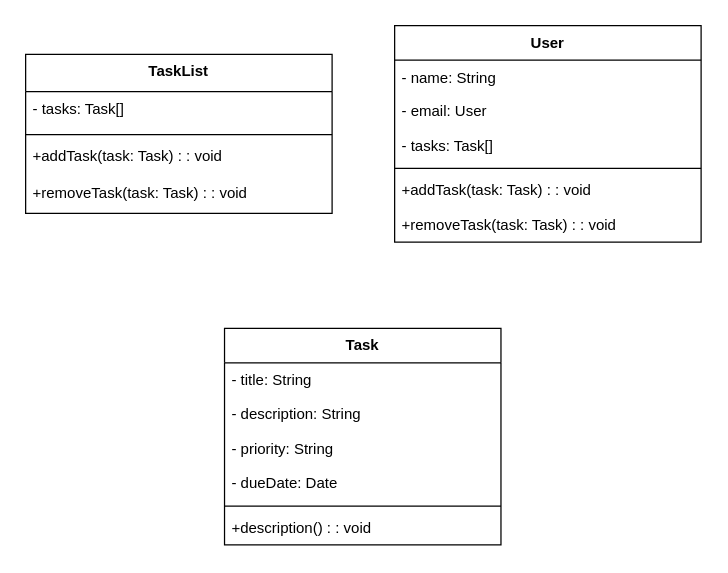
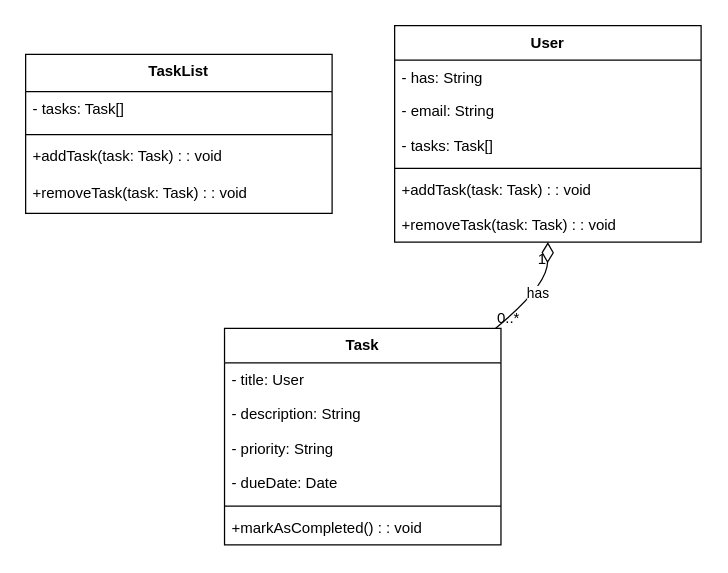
- <mxCell id="15" value="- name: String" style="text;strokeColor=none;fillColor=none;align=left;verticalAlign=top;spacingLeft=4;spacingRight=4;overflow=hidden;rotatable=0;points=[[0,0.5],[1,0.5]];portConstraint=eastwest;" vertex="1" parent="14"><mxGeometry y="28" width="245" height="28" as="geometry" /></mxCell>
+ <mxCell id="15" value="- has: String" style="text;strokeColor=none;fillColor=none;align=left;verticalAlign=top;spacingLeft=4;spacingRight=4;overflow=hidden;rotatable=0;points=[[0,0.5],[1,0.5]];portConstraint=eastwest;" vertex="1" parent="14"><mxGeometry y="28" width="245" height="28" as="geometry" /></mxCell>
- <mxCell id="16" value="- email: User" style="text;strokeColor=none;fillColor=none;align=left;verticalAlign=top;spacingLeft=4;spacingRight=4;overflow=hidden;rotatable=0;points=[[0,0.5],[1,0.5]];portConstraint=eastwest;" vertex="1" parent="14"><mxGeometry y="55" width="245" height="28" as="geometry" /></mxCell>
+ <mxCell id="16" value="- email: String" style="text;strokeColor=none;fillColor=none;align=left;verticalAlign=top;spacingLeft=4;spacingRight=4;overflow=hidden;rotatable=0;points=[[0,0.5],[1,0.5]];portConstraint=eastwest;" vertex="1" parent="14"><mxGeometry y="55" width="245" height="28" as="geometry" /></mxCell>
+ <mxCell id="21" value="has" style="curved=1;startArrow=diamondThin;startSize=14;startFill=0;endArrow=none;exitX=0.5;exitY=1;entryX=0.98;entryY=0;" edge="1" parent="1" source="14" target="2"><mxGeometry relative="1" as="geometry"><Array as="points"><mxPoint x="437" y="228" /></Array></mxGeometry></mxCell>
+ <mxCell id="22" value="1" style="edgeLabel;resizable=0;labelBackgroundColor=none;fontSize=12;align=right;verticalAlign=top;" vertex="1" parent="21"><mxGeometry x="-1" relative="1" as="geometry" /></mxCell>
+ <mxCell id="23" value="0..*" style="edgeLabel;resizable=0;labelBackgroundColor=none;fontSize=12;align=left;verticalAlign=bottom;" vertex="1" parent="21"><mxGeometry x="1" relative="1" as="geometry" /></mxCell>
- <mxCell id="3" value="- title: String" style="text;strokeColor=none;fillColor=none;align=left;verticalAlign=top;spacingLeft=4;spacingRight=4;overflow=hidden;rotatable=0;points=[[0,0.5],[1,0.5]];portConstraint=eastwest;" vertex="1" parent="2"><mxGeometry y="28" width="221" height="28" as="geometry" /></mxCell>
+ <mxCell id="3" value="- title: User" style="text;strokeColor=none;fillColor=none;align=left;verticalAlign=top;spacingLeft=4;spacingRight=4;overflow=hidden;rotatable=0;points=[[0,0.5],[1,0.5]];portConstraint=eastwest;" vertex="1" parent="2"><mxGeometry y="28" width="221" height="28" as="geometry" /></mxCell>
- <mxCell id="8" value="+description() : : void" style="text;strokeColor=none;fillColor=none;align=left;verticalAlign=top;spacingLeft=4;spacingRight=4;overflow=hidden;rotatable=0;points=[[0,0.5],[1,0.5]];portConstraint=eastwest;" vertex="1" parent="2"><mxGeometry y="146" width="221" height="28" as="geometry" /></mxCell>
+ <mxCell id="8" value="+markAsCompleted() : : void" style="text;strokeColor=none;fillColor=none;align=left;verticalAlign=top;spacingLeft=4;spacingRight=4;overflow=hidden;rotatable=0;points=[[0,0.5],[1,0.5]];portConstraint=eastwest;" vertex="1" parent="2"><mxGeometry y="146" width="221" height="28" as="geometry" /></mxCell>
